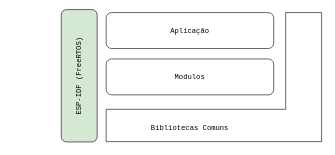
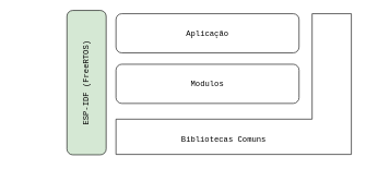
- <mxCell id="6" value="&lt;font face=&quot;Courier New&quot;&gt;Bibliotecas Comuns&lt;/font&gt;" style="text;html=1;strokeColor=none;fillColor=none;align=center;verticalAlign=middle;whiteSpace=wrap;rounded=0;" vertex="1" parent="1"><mxGeometry x="241" y="198" width="150" height="30" as="geometry" /></mxCell>
+ <mxCell id="6" value="&lt;font face=&quot;Courier New&quot;&gt;Bibliotecas Comuns&lt;/font&gt;" style="text;html=1;strokeColor=none;fillColor=none;align=center;verticalAlign=middle;whiteSpace=wrap;rounded=0;" vertex="1" parent="1"><mxGeometry x="266" y="198" width="150" height="30" as="geometry" /></mxCell>
